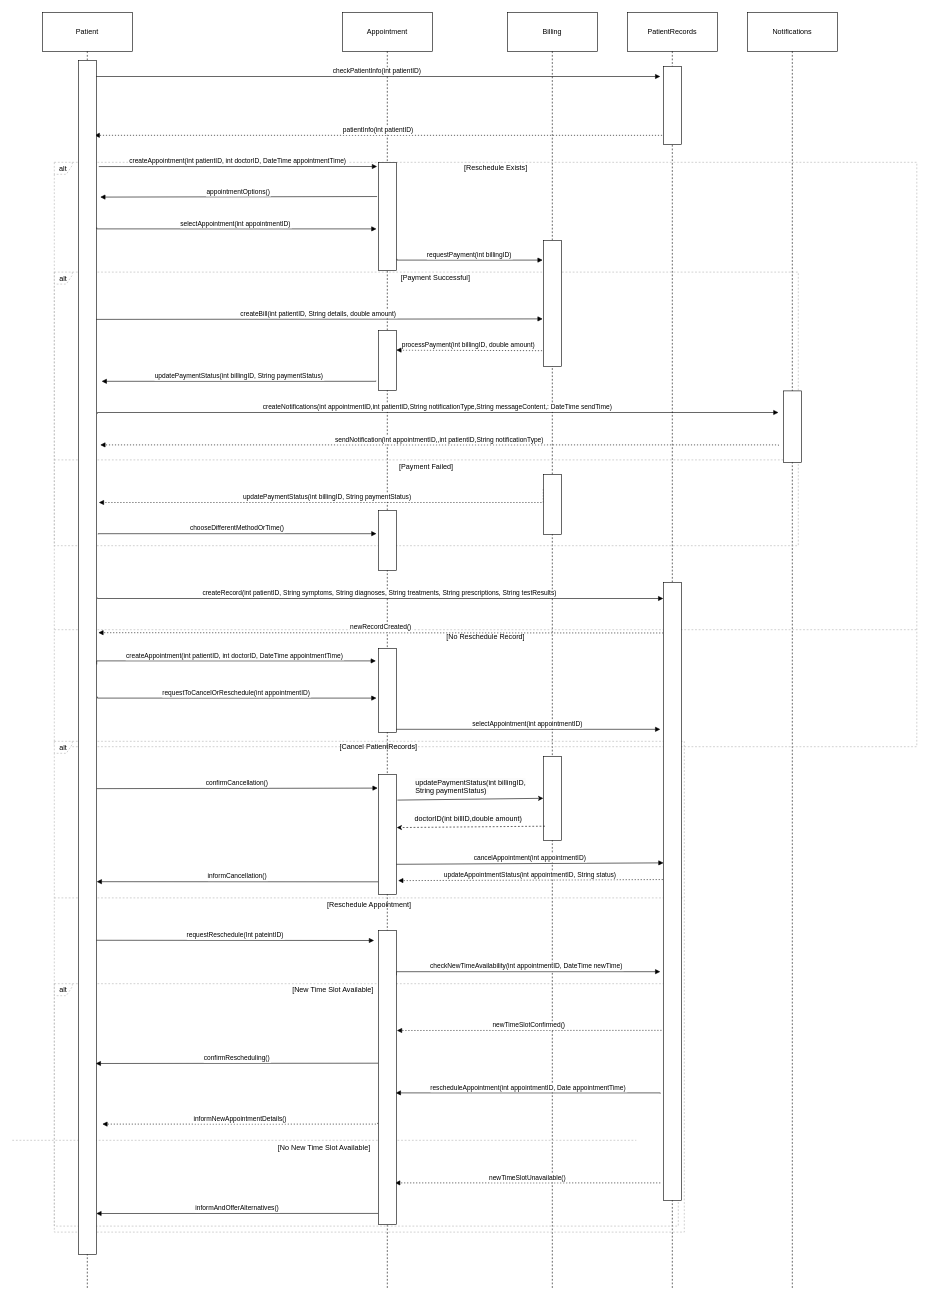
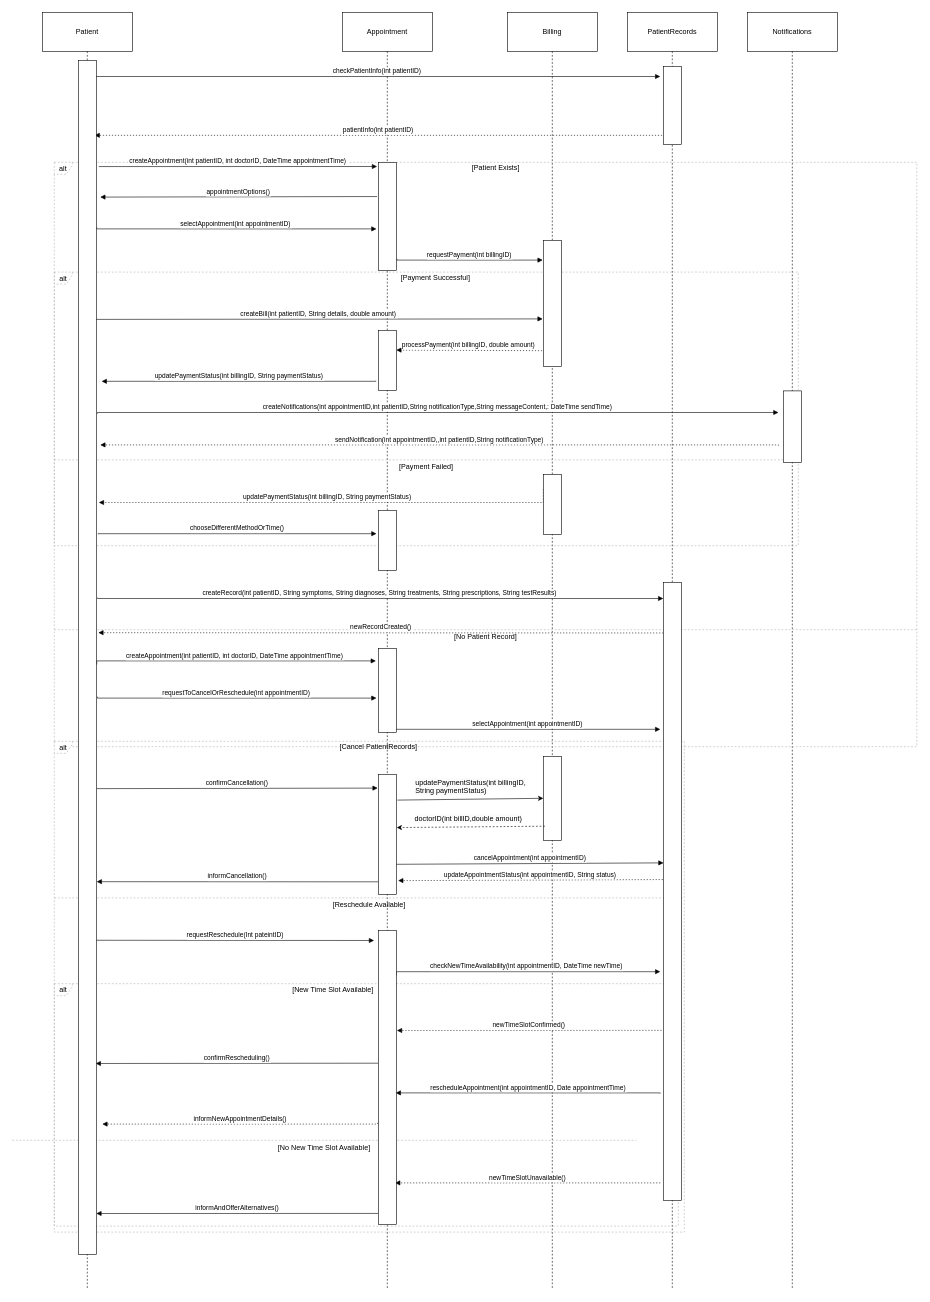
- <mxCell id="11" value="[Reschedule Exists]" style="text;strokeColor=none;fillColor=none;align=center;verticalAlign=middle;whiteSpace=wrap;" vertex="1" parent="10"><mxGeometry x="35.494" width="1402.006" height="20" as="geometry" /></mxCell>
+ <mxCell id="11" value="[Patient Exists]" style="text;strokeColor=none;fillColor=none;align=center;verticalAlign=middle;whiteSpace=wrap;" vertex="1" parent="10"><mxGeometry x="35.494" width="1402.006" height="20" as="geometry" /></mxCell>
- <mxCell id="12" value="[No Reschedule Record]" style="shape=line;dashed=1;whiteSpace=wrap;verticalAlign=top;labelPosition=center;verticalLabelPosition=middle;align=center;strokeColor=#B3B3B3;" vertex="1" parent="10"><mxGeometry y="777" width="1437.5" height="4" as="geometry" /></mxCell>
+ <mxCell id="12" value="[No Patient Record]" style="shape=line;dashed=1;whiteSpace=wrap;verticalAlign=top;labelPosition=center;verticalLabelPosition=middle;align=center;strokeColor=#B3B3B3;" vertex="1" parent="10"><mxGeometry y="777" width="1437.5" height="4" as="geometry" /></mxCell>
- <mxCell id="18" value="[Reschedule Appointment]" style="shape=line;dashed=1;whiteSpace=wrap;verticalAlign=top;labelPosition=center;verticalLabelPosition=middle;align=center;strokeColor=#B3B3B3;" vertex="1" parent="16"><mxGeometry y="259" width="1050" height="4" as="geometry" /></mxCell>
+ <mxCell id="18" value="[Reschedule Available]" style="shape=line;dashed=1;whiteSpace=wrap;verticalAlign=top;labelPosition=center;verticalLabelPosition=middle;align=center;strokeColor=#B3B3B3;" vertex="1" parent="16"><mxGeometry y="259" width="1050" height="4" as="geometry" /></mxCell>
